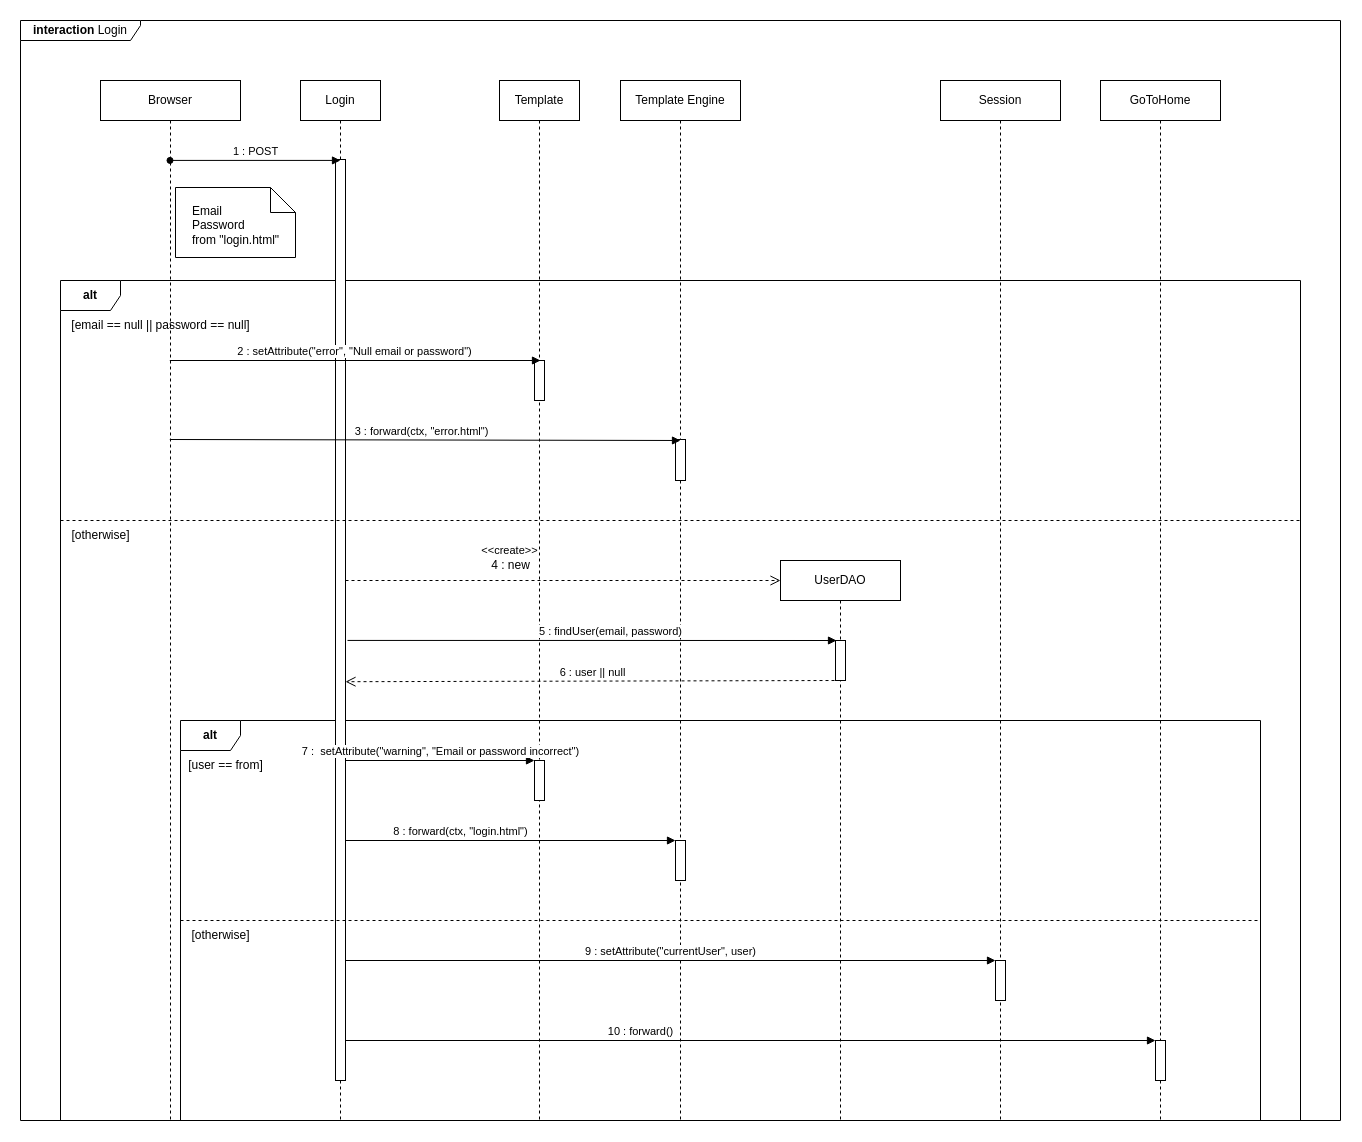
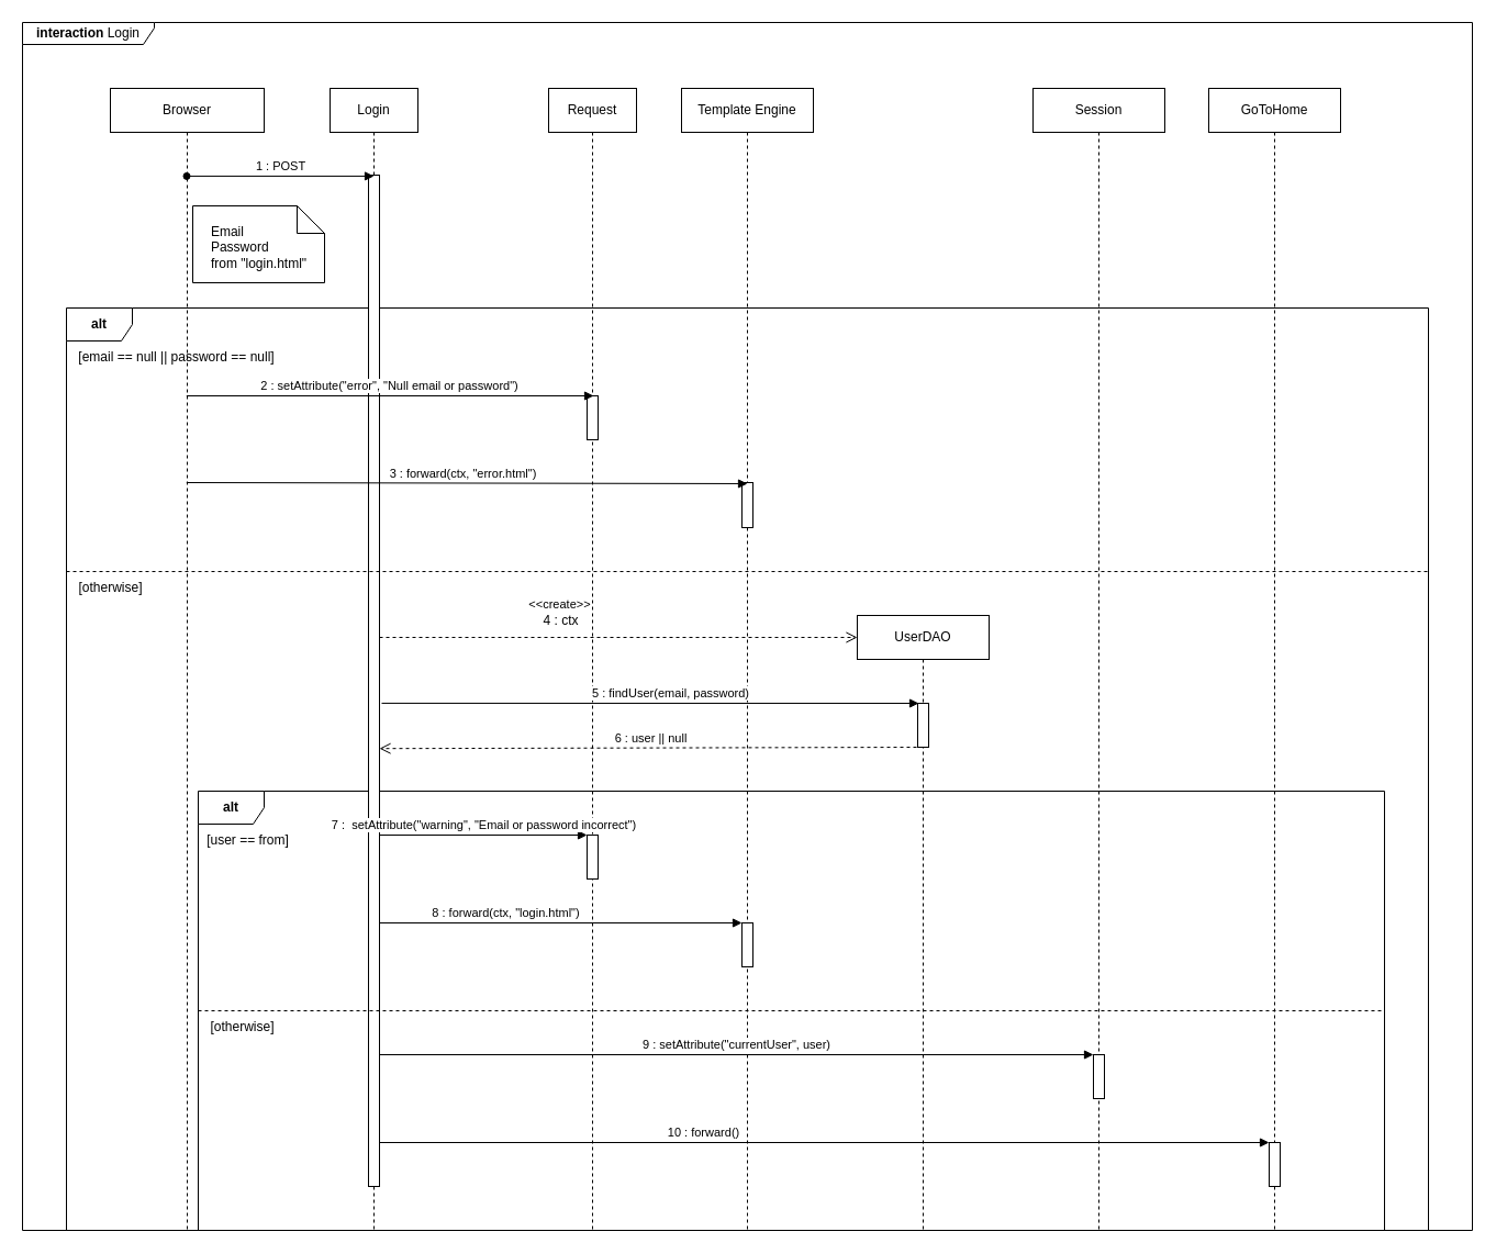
- <mxCell id="9" value="Template" style="shape=umlLifeline;perimeter=lifelinePerimeter;whiteSpace=wrap;html=1;container=1;collapsible=0;recursiveResize=0;outlineConnect=0;size=40;" vertex="1" parent="1"><mxGeometry x="499" y="80" width="80" height="1040" as="geometry" /></mxCell>
+ <mxCell id="9" value="Request" style="shape=umlLifeline;perimeter=lifelinePerimeter;whiteSpace=wrap;html=1;container=1;collapsible=0;recursiveResize=0;outlineConnect=0;size=40;" vertex="1" parent="1"><mxGeometry x="499" y="80" width="80" height="1040" as="geometry" /></mxCell>
- <mxCell id="28" value="4 : new" style="text;html=1;align=center;verticalAlign=middle;resizable=0;points=[];autosize=1;strokeColor=none;fillColor=none;" vertex="1" parent="1"><mxGeometry x="480" y="550" width="60" height="30" as="geometry" /></mxCell>
+ <mxCell id="28" value="4 : ctx" style="text;html=1;align=center;verticalAlign=middle;resizable=0;points=[];autosize=1;strokeColor=none;fillColor=none;" vertex="1" parent="1"><mxGeometry x="480" y="550" width="60" height="30" as="geometry" /></mxCell>
